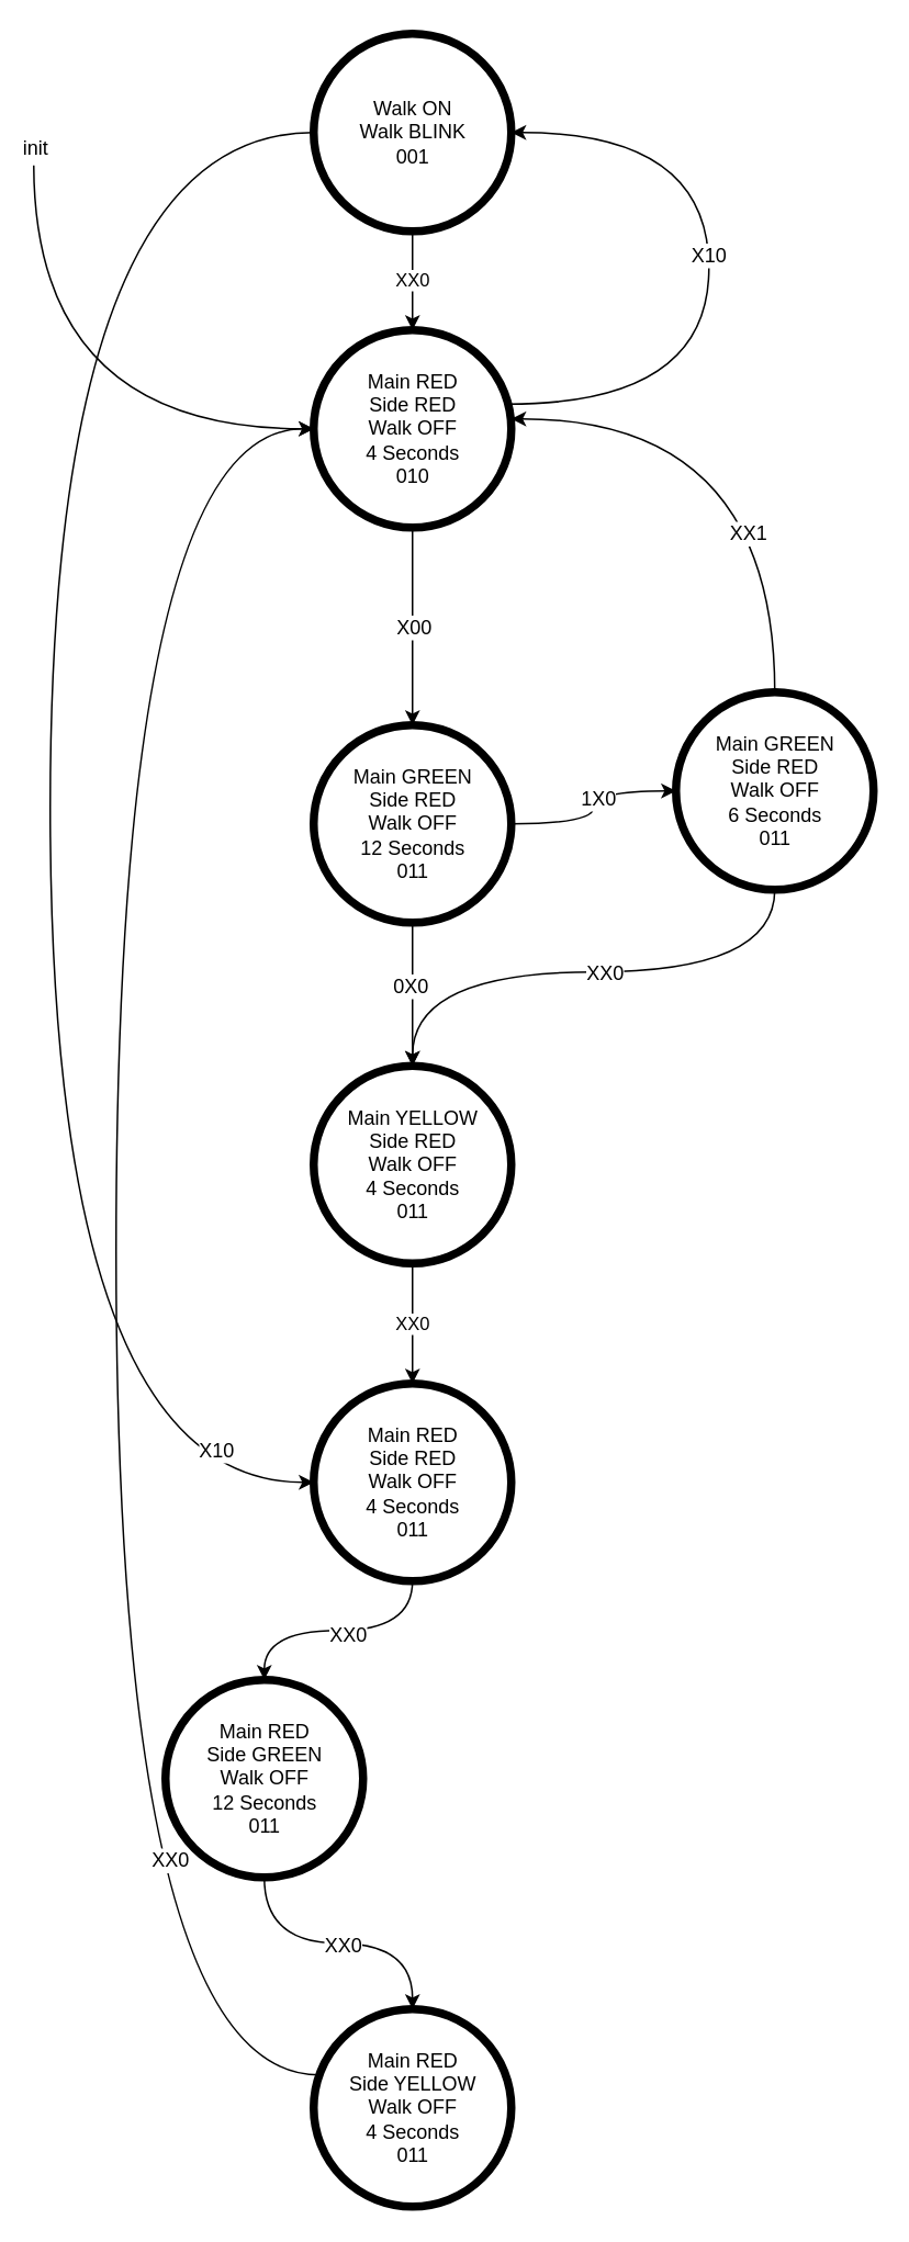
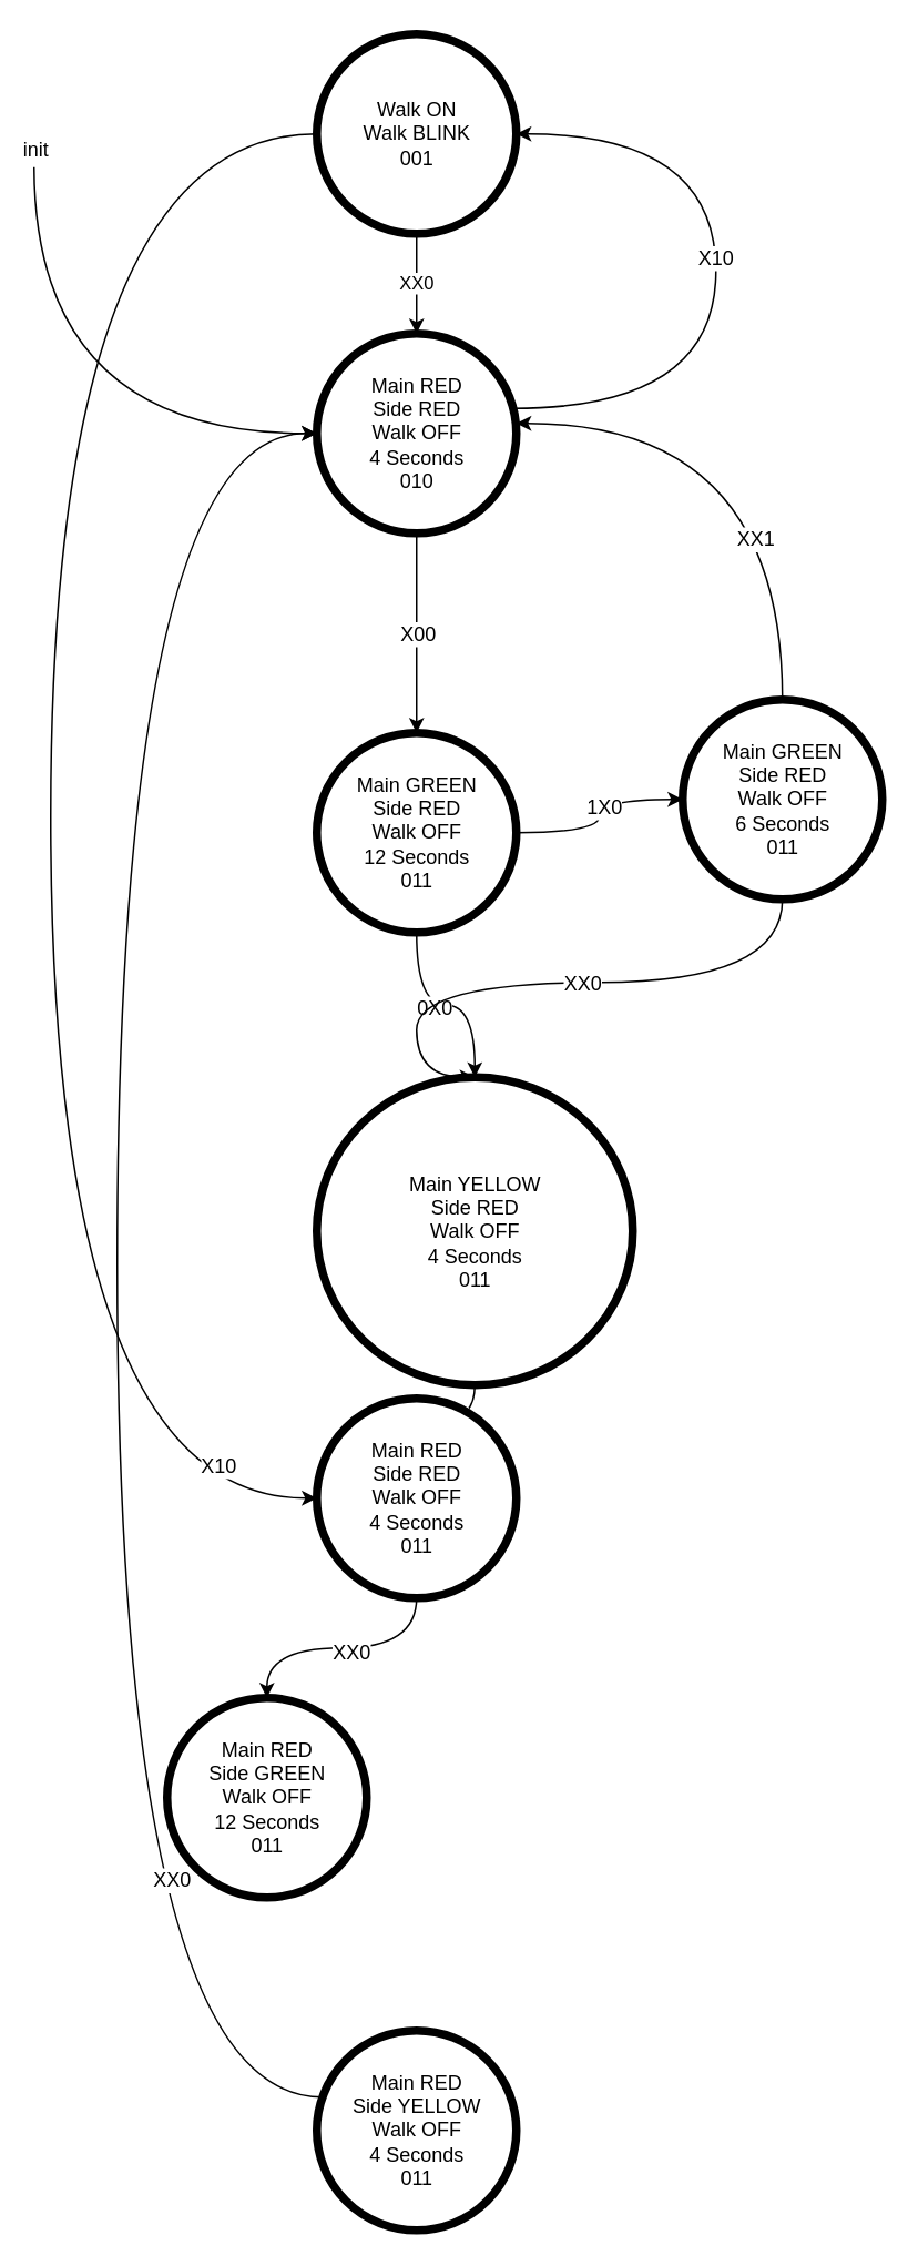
- <mxCell id="22" value="Main YELLOW&lt;br&gt;Side RED&lt;br&gt;Walk OFF&lt;br&gt;4 Seconds&lt;br&gt;011&lt;br&gt;" style="shape=ellipse;html=1;dashed=0;whitespace=wrap;aspect=fixed;strokeWidth=5;perimeter=ellipsePerimeter;" vertex="1" parent="1"><mxGeometry x="190" y="647" width="120" height="120" as="geometry" /></mxCell>
+ <mxCell id="22" value="Main YELLOW&lt;br&gt;Side RED&lt;br&gt;Walk OFF&lt;br&gt;4 Seconds&lt;br&gt;011&lt;br&gt;" style="shape=ellipse;html=1;dashed=0;whitespace=wrap;aspect=fixed;strokeWidth=5;perimeter=ellipsePerimeter;" vertex="1" parent="1"><mxGeometry x="190" y="647" width="190" height="185" as="geometry" /></mxCell>
- <mxCell id="31" style="edgeStyle=orthogonalEdgeStyle;curved=1;orthogonalLoop=1;jettySize=auto;html=1;" edge="1" parent="1" source="33" target="30"><mxGeometry relative="1" as="geometry" /></mxCell>
- <mxCell id="32" value="XX0" style="text;html=1;resizable=0;points=[];align=center;verticalAlign=middle;labelBackgroundColor=#ffffff;" vertex="1" connectable="0" parent="31"><mxGeometry x="0.025" y="-1" relative="1" as="geometry"><mxPoint as="offset" /></mxGeometry></mxCell>
